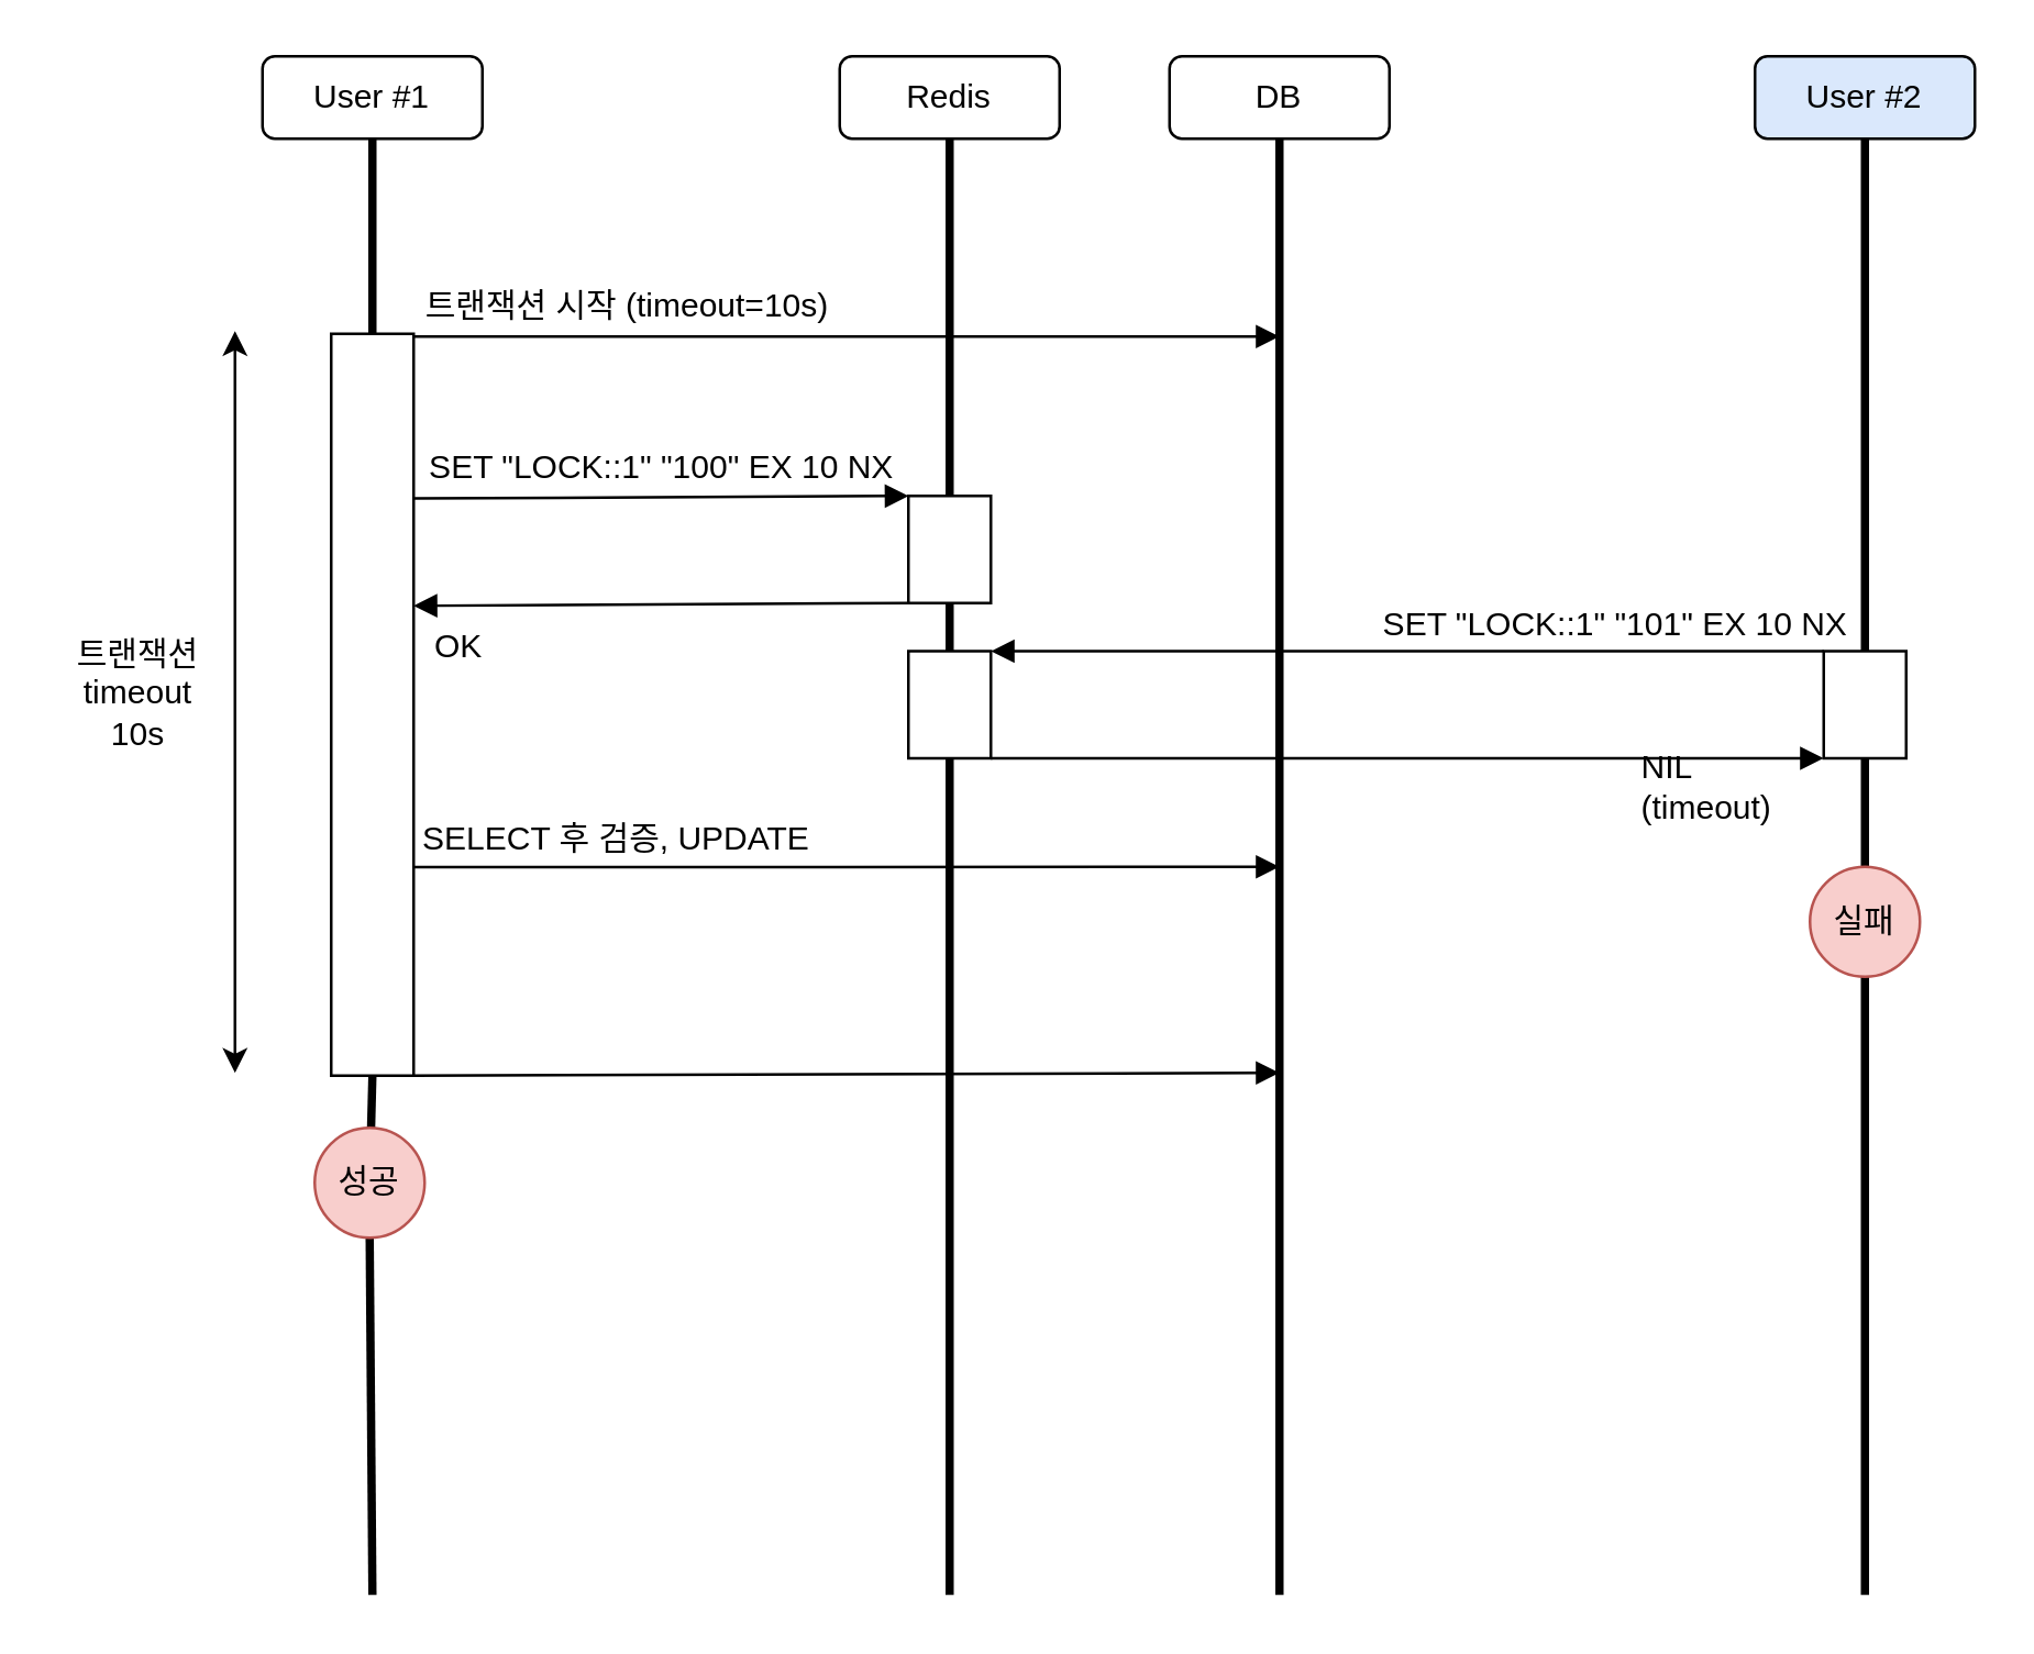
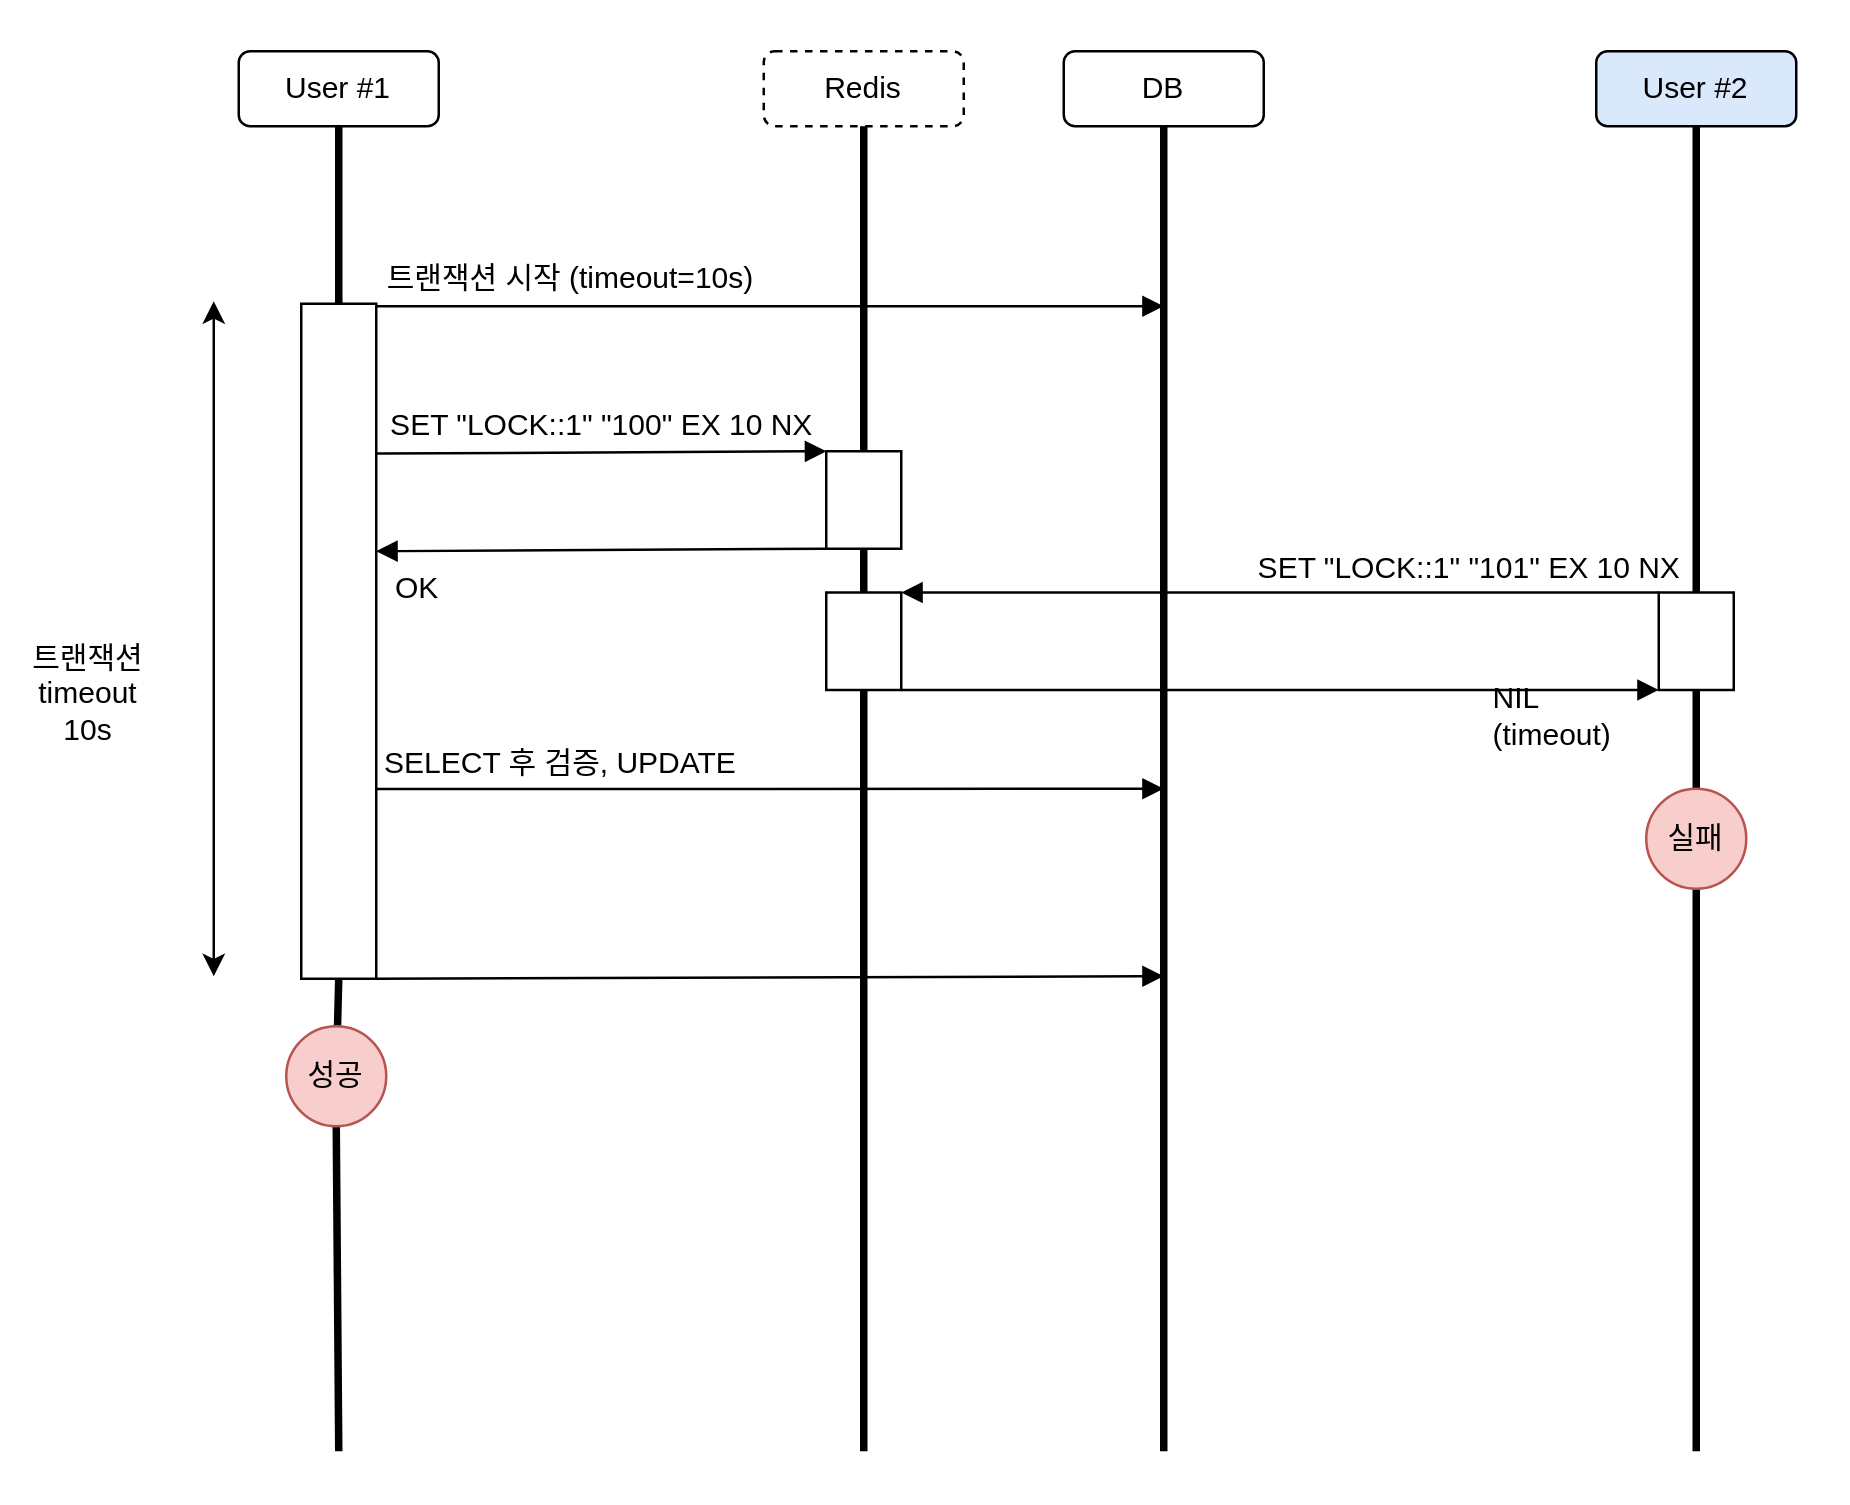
- <mxCell id="3" value="Redis" style="rounded=1;whiteSpace=wrap;html=1;" vertex="1" parent="1"><mxGeometry x="305" y="20" width="80" height="30" as="geometry" /></mxCell>
+ <mxCell id="3" value="Redis" style="rounded=1;whiteSpace=wrap;html=1;dashed=1;" vertex="1" parent="1"><mxGeometry x="305" y="20" width="80" height="30" as="geometry" /></mxCell>
- <mxCell id="32" value="트랜잭션 timeout 10s" style="text;html=1;strokeColor=none;fillColor=none;align=center;verticalAlign=middle;whiteSpace=wrap;rounded=0;" vertex="1" parent="1"><mxGeometry x="20" y="236.5" width="60" height="30" as="geometry" /></mxCell>
+ <mxCell id="32" value="트랜잭션 timeout 10s" style="text;html=1;strokeColor=none;fillColor=none;align=center;verticalAlign=middle;whiteSpace=wrap;rounded=0;" vertex="1" parent="1"><mxGeometry x="5" y="261.5" width="60" height="30" as="geometry" /></mxCell>
